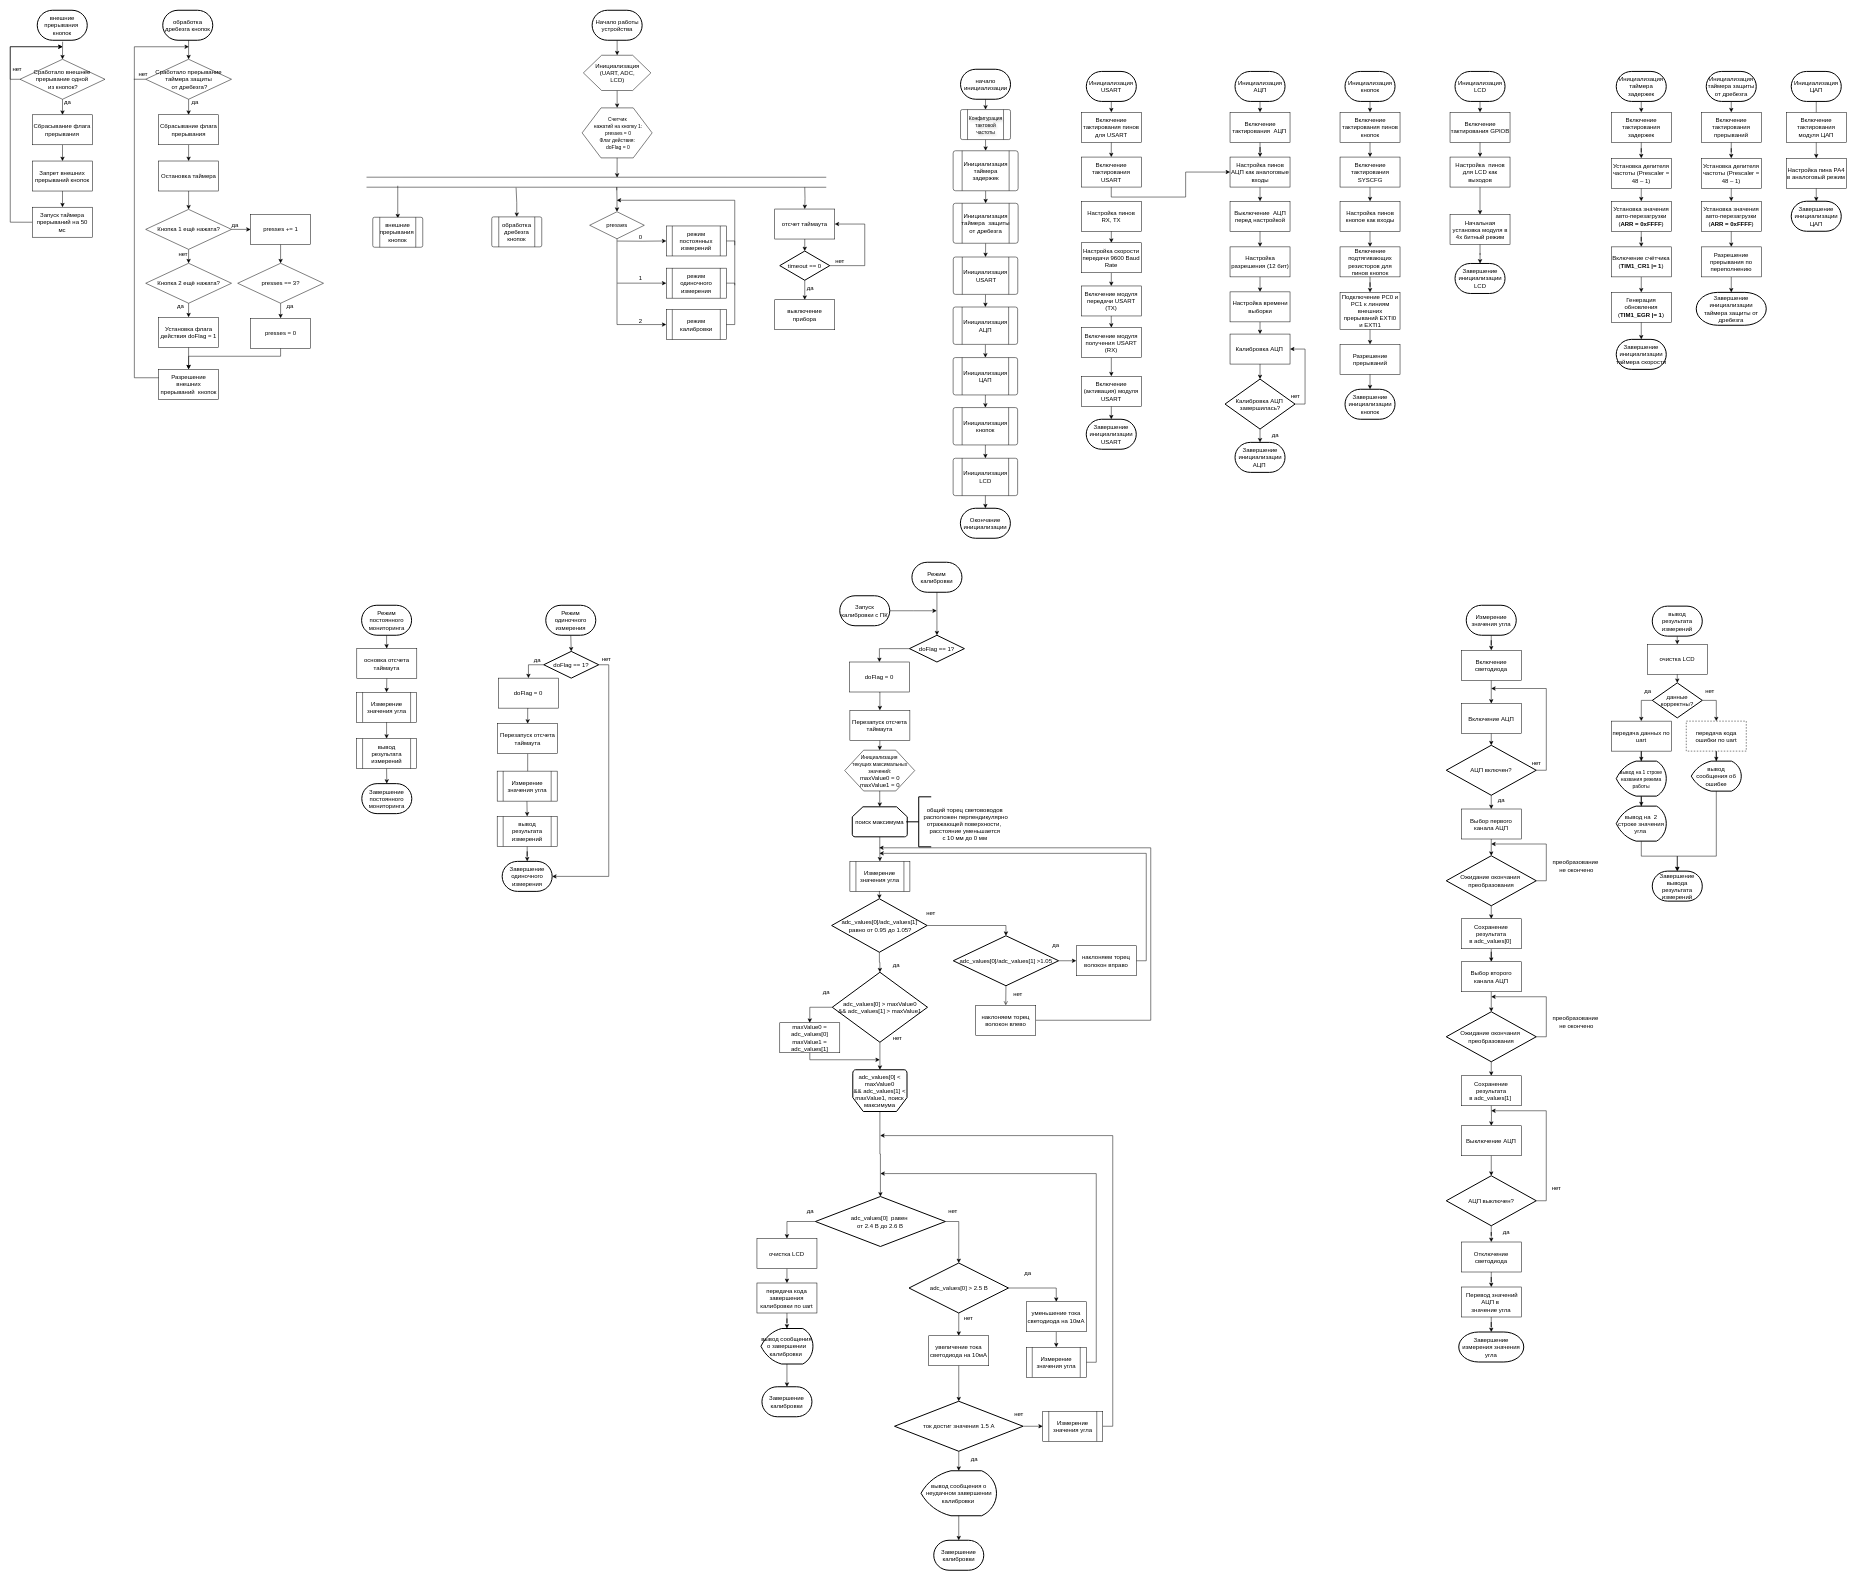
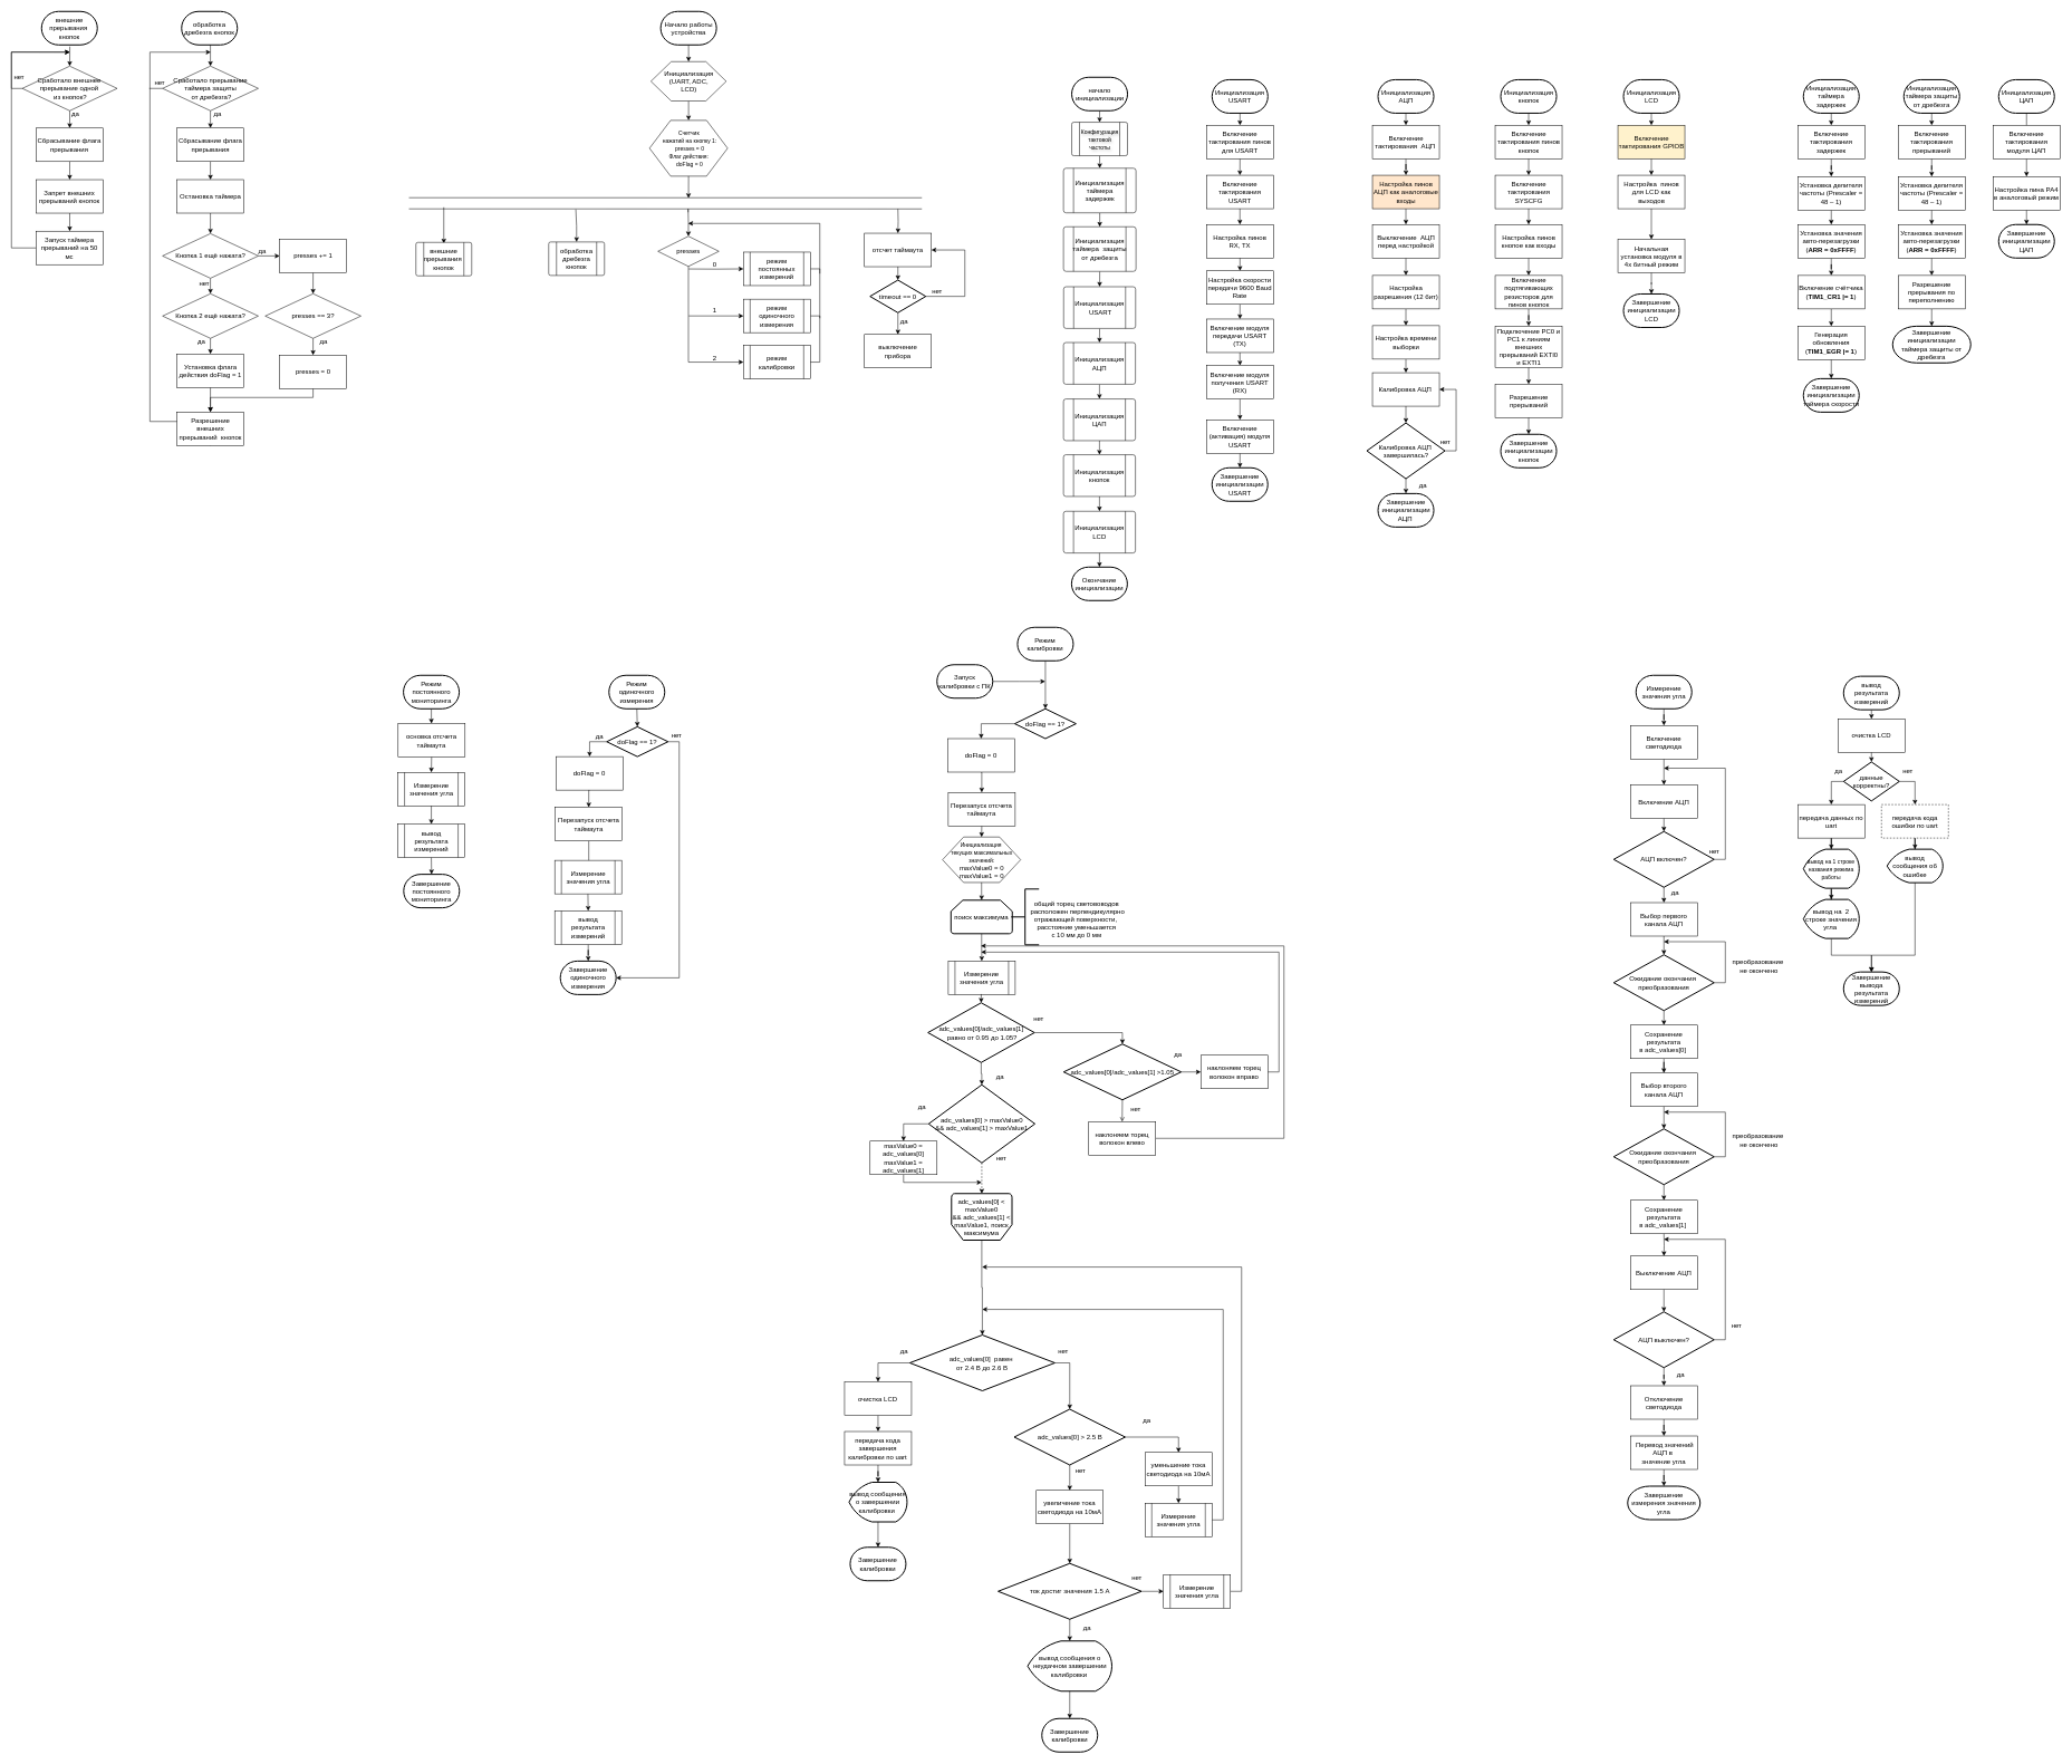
- <mxCell id="69" value="Включение тактирования GPIOB" style="rounded=0;whiteSpace=wrap;html=1;" parent="1" vertex="1"><mxGeometry x="2899.56" y="224" width="120" height="60" as="geometry" /></mxCell>
+ <mxCell id="69" value="Включение тактирования GPIOB" style="rounded=0;whiteSpace=wrap;html=1;fillColor=#fff2cc;" parent="1" vertex="1"><mxGeometry x="2899.56" y="224" width="120" height="60" as="geometry" /></mxCell>
- <mxCell id="35" value="Настройка пинов АЦП как аналоговые входы" style="rounded=0;whiteSpace=wrap;html=1;" parent="1" vertex="1"><mxGeometry x="2459.56" y="313.62" width="120" height="60" as="geometry" /></mxCell>
+ <mxCell id="35" value="Настройка пинов АЦП как аналоговые входы" style="rounded=0;whiteSpace=wrap;html=1;fillColor=#ffe6cc;" parent="1" vertex="1"><mxGeometry x="2459.56" y="313.62" width="120" height="60" as="geometry" /></mxCell>
- <mxCell id="17" style="edgeStyle=orthogonalEdgeStyle;rounded=0;orthogonalLoop=1;jettySize=auto;html=1;exitX=0.5;exitY=1;exitDx=0;exitDy=0;" parent="1" source="18" target="35" edge="1"><mxGeometry relative="1" as="geometry" /></mxCell>
+ <mxCell id="17" style="edgeStyle=orthogonalEdgeStyle;rounded=0;orthogonalLoop=1;jettySize=auto;html=1;exitX=0.5;exitY=1;exitDx=0;exitDy=0;" parent="1" source="18" target="19" edge="1"><mxGeometry relative="1" as="geometry" /></mxCell>
- <mxCell id="130" style="edgeStyle=orthogonalEdgeStyle;rounded=0;orthogonalLoop=1;jettySize=auto;html=1;exitX=0.5;exitY=1;exitDx=0;exitDy=0;exitPerimeter=0;entryX=0.5;entryY=1;entryDx=0;entryDy=0;entryPerimeter=0;" parent="1" source="132" target="137" edge="1"><mxGeometry relative="1" as="geometry"><mxPoint x="1825.02" y="2347" as="targetPoint" /></mxGeometry></mxCell>
+ <mxCell id="130" style="edgeStyle=orthogonalEdgeStyle;rounded=0;orthogonalLoop=1;jettySize=auto;html=1;exitX=0.5;exitY=1;exitDx=0;exitDy=0;exitPerimeter=0;entryX=0.5;entryY=1;entryDx=0;entryDy=0;entryPerimeter=0;dashed=1;" parent="1" source="132" target="137" edge="1"><mxGeometry relative="1" as="geometry"><mxPoint x="1825.02" y="2347" as="targetPoint" /></mxGeometry></mxCell>
